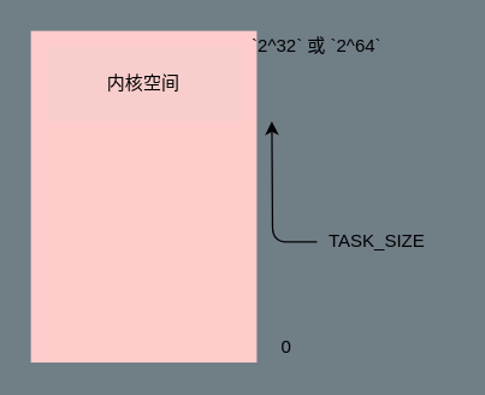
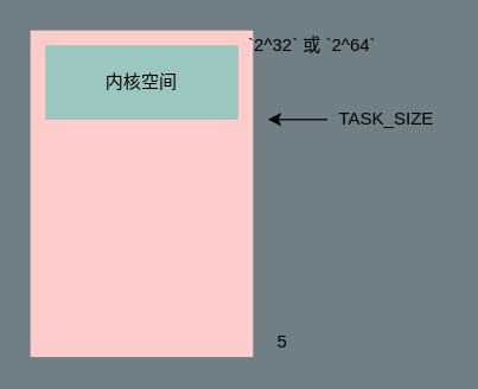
- <mxCell id="3" value="内核空间" style="whiteSpace=wrap;html=1;strokeColor=none;fillColor=#f8cecc;" parent="1" vertex="1"><mxGeometry x="30" y="30" width="130" height="50" as="geometry" /></mxCell>
+ <mxCell id="3" value="内核空间" style="whiteSpace=wrap;html=1;strokeColor=none;fillColor=#9AC7BF;" parent="1" vertex="1"><mxGeometry x="30" y="30" width="130" height="50" as="geometry" /></mxCell>
- <mxCell id="5" value="TASK_SIZE" style="text;html=1;strokeColor=none;fillColor=none;align=center;verticalAlign=middle;whiteSpace=wrap;" parent="1" vertex="1"><mxGeometry x="210" y="150" width="80" height="20" as="geometry" /></mxCell>
+ <mxCell id="5" value="TASK_SIZE" style="text;html=1;strokeColor=none;fillColor=none;align=center;verticalAlign=middle;whiteSpace=wrap;" parent="1" vertex="1"><mxGeometry x="220" y="70" width="80" height="20" as="geometry" /></mxCell>
- <mxCell id="6" value="0" style="text;html=1;strokeColor=none;fillColor=none;align=center;verticalAlign=middle;whiteSpace=wrap;" parent="1" vertex="1"><mxGeometry x="170" y="220" width="40" height="20" as="geometry" /></mxCell>
+ <mxCell id="6" value="5" style="text;html=1;strokeColor=none;fillColor=none;align=center;verticalAlign=middle;whiteSpace=wrap;" parent="1" vertex="1"><mxGeometry x="170" y="220" width="40" height="20" as="geometry" /></mxCell>
